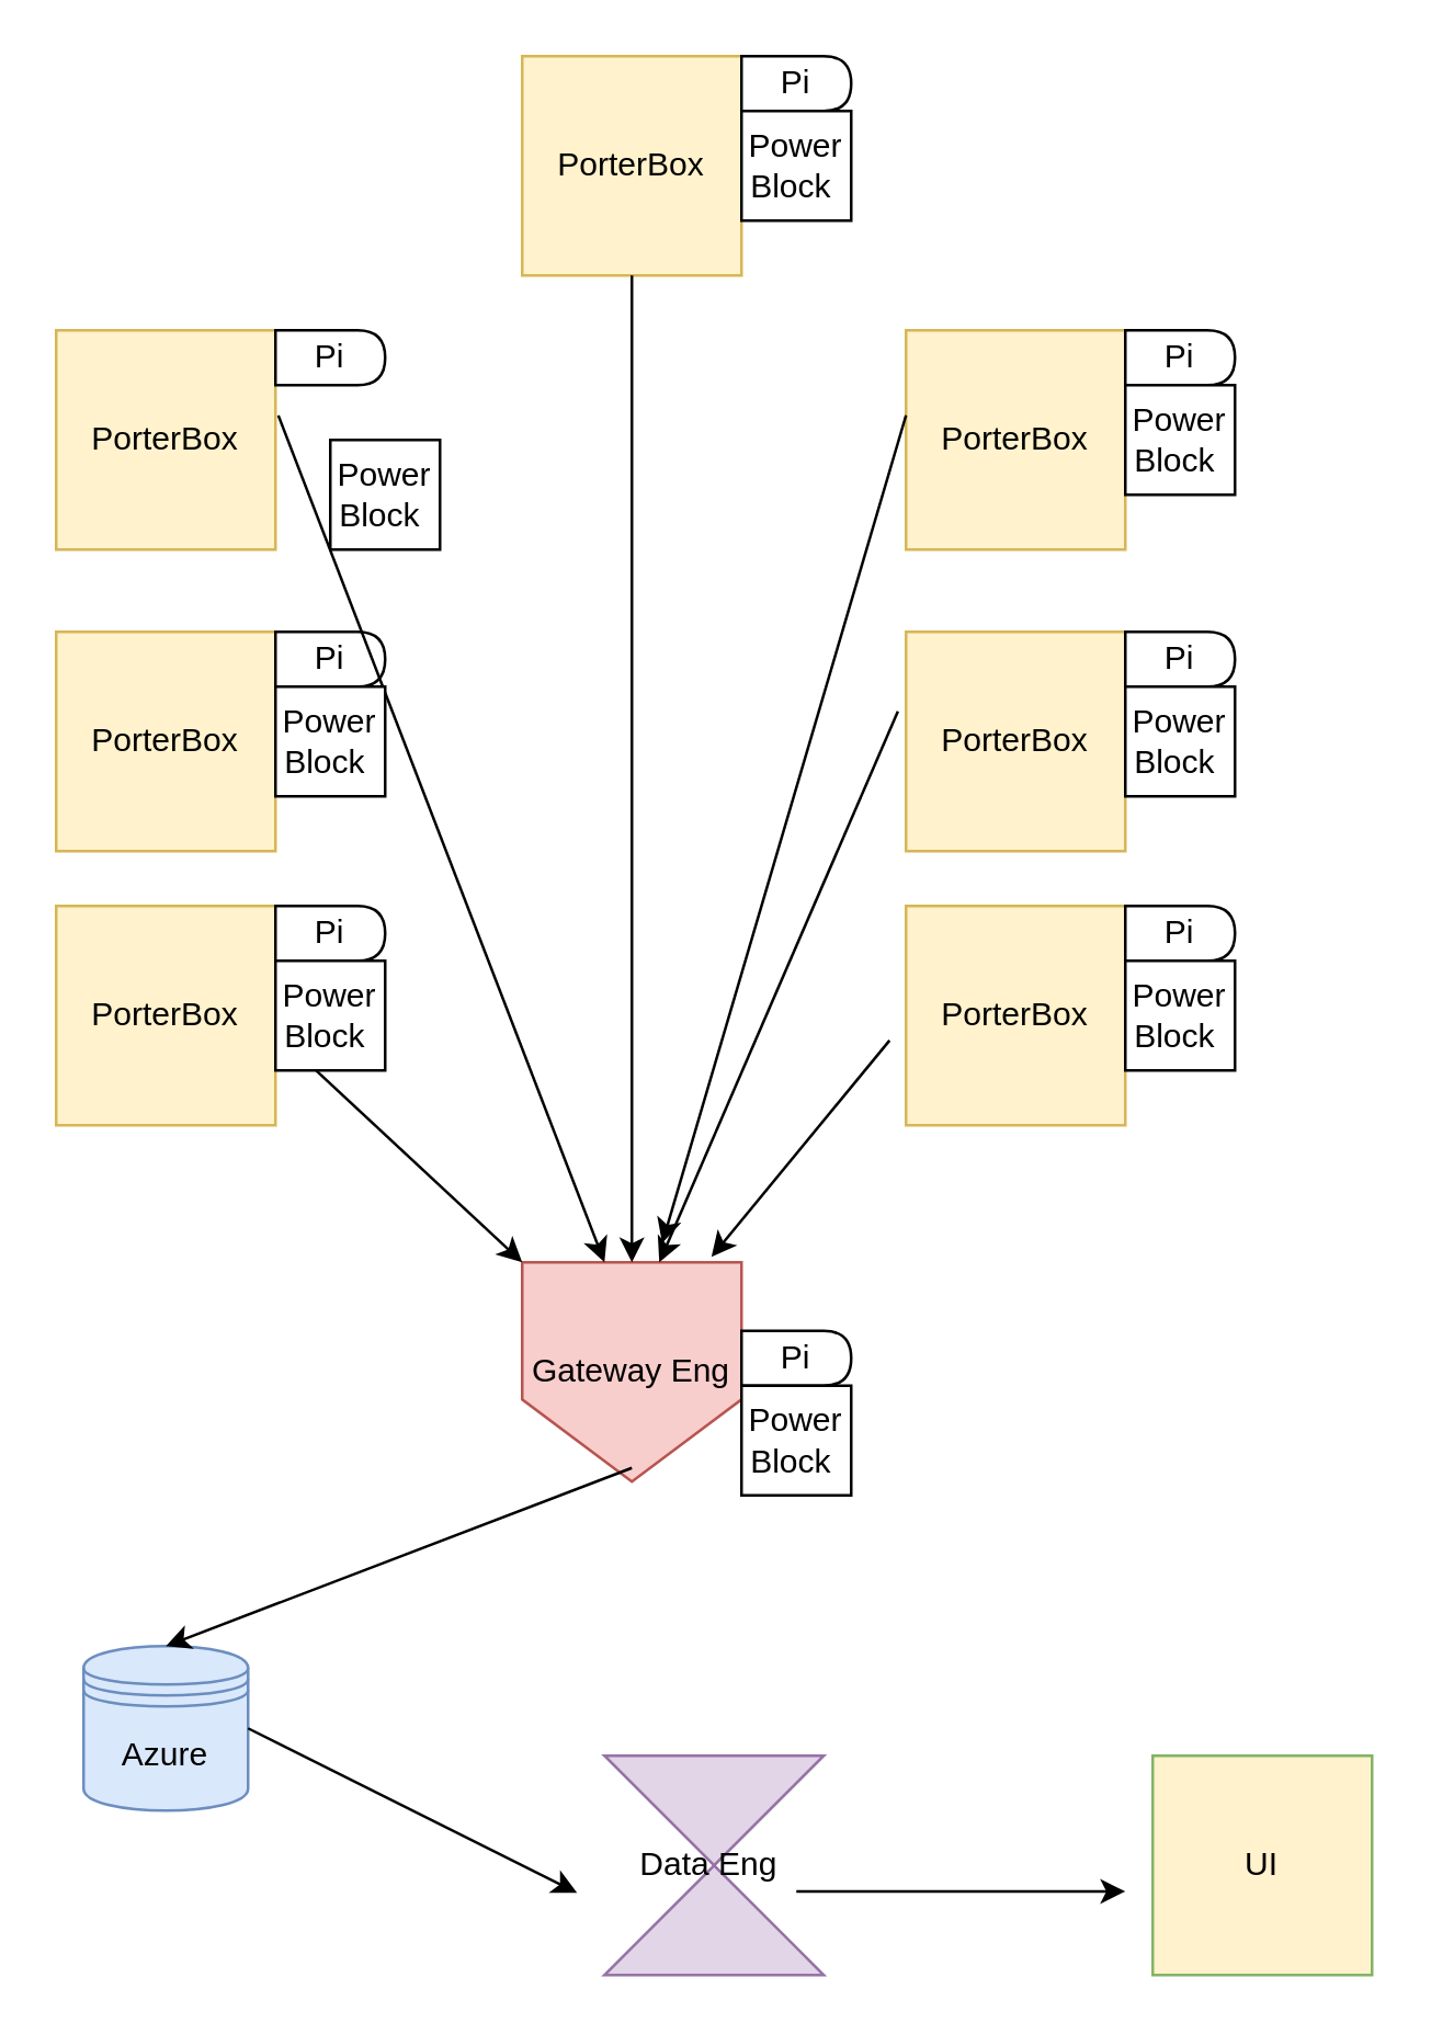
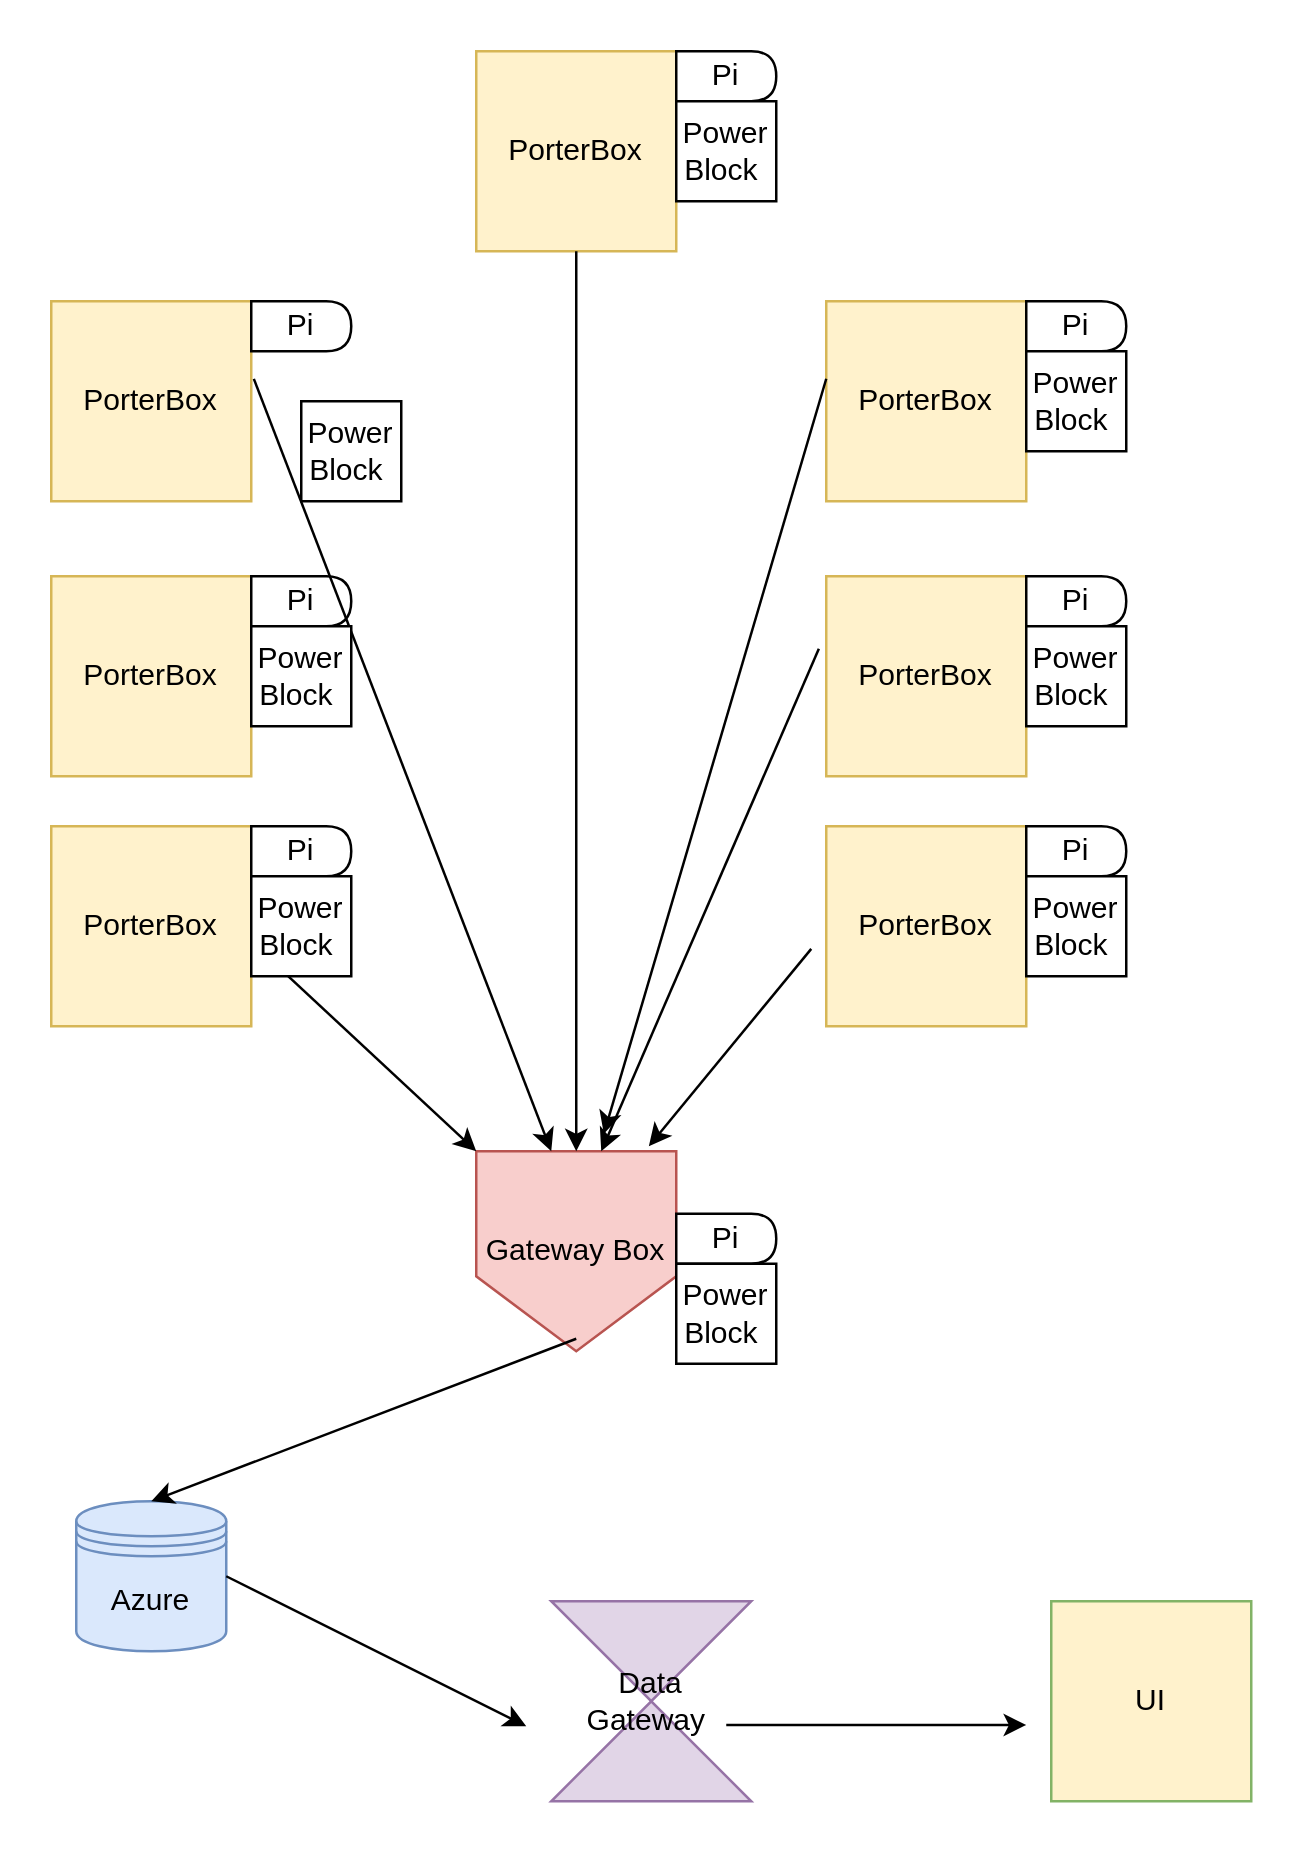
- <mxCell id="19" value="Gateway Eng" style="shape=offPageConnector;whiteSpace=wrap;html=1;fillColor=#f8cecc;strokeColor=#b85450;" vertex="1" parent="1"><mxGeometry x="190" y="460" width="80" height="80" as="geometry" /></mxCell>
+ <mxCell id="19" value="Gateway Box" style="shape=offPageConnector;whiteSpace=wrap;html=1;fillColor=#f8cecc;strokeColor=#b85450;" vertex="1" parent="1"><mxGeometry x="190" y="460" width="80" height="80" as="geometry" /></mxCell>
- <mxCell id="16" value="Data Eng&amp;nbsp;" style="shape=collate;whiteSpace=wrap;html=1;fillColor=#e1d5e7;strokeColor=#9673a6;" vertex="1" parent="1"><mxGeometry x="220" y="640" width="80" height="80" as="geometry" /></mxCell>
+ <mxCell id="16" value="Data Gateway&amp;nbsp;" style="shape=collate;whiteSpace=wrap;html=1;fillColor=#e1d5e7;strokeColor=#9673a6;" vertex="1" parent="1"><mxGeometry x="220" y="640" width="80" height="80" as="geometry" /></mxCell>
